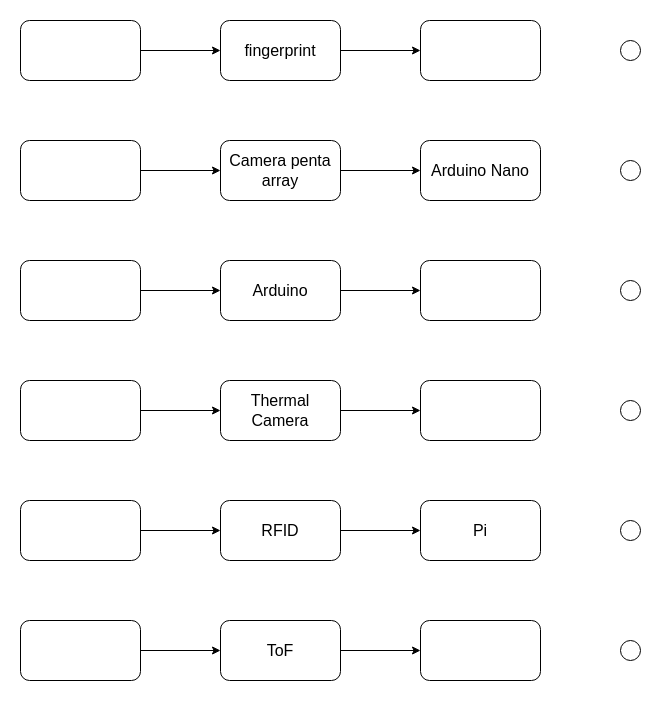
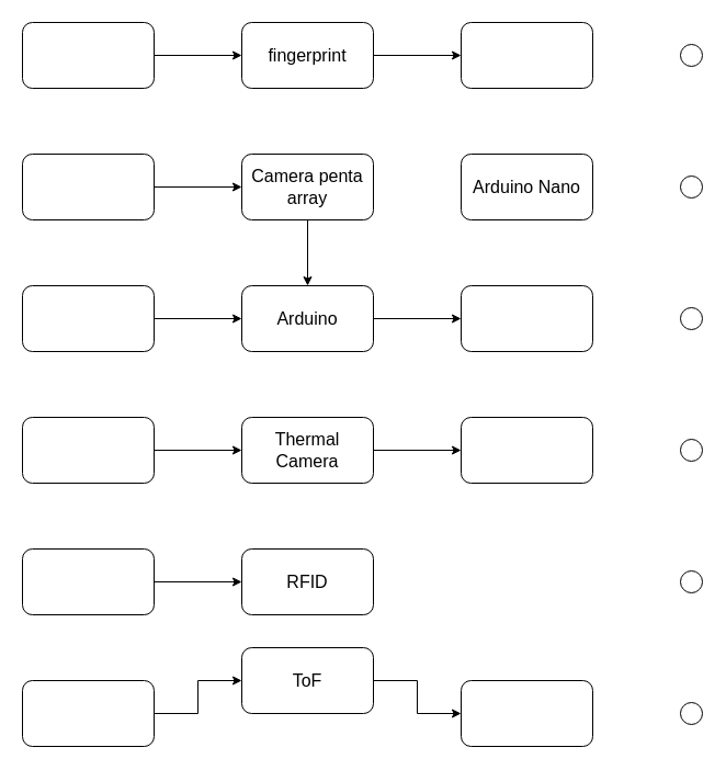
- <mxCell id="5" value="" style="edgeStyle=orthogonalEdgeStyle;rounded=0;orthogonalLoop=1;jettySize=auto;html=1;fontSize=16;" edge="1" parent="1" source="6" target="7"><mxGeometry relative="1" as="geometry" /></mxCell>
+ <mxCell id="5" value="" style="edgeStyle=orthogonalEdgeStyle;rounded=0;orthogonalLoop=1;jettySize=auto;html=1;fontSize=16;" edge="1" parent="1" source="6" target="9"><mxGeometry relative="1" as="geometry" /></mxCell>
- <mxCell id="14" value="" style="edgeStyle=orthogonalEdgeStyle;rounded=0;orthogonalLoop=1;jettySize=auto;html=1;fontSize=16;" edge="1" parent="1" source="15" target="16"><mxGeometry relative="1" as="geometry" /></mxCell>
- <mxCell id="16" value="Pi" style="whiteSpace=wrap;html=1;rounded=1;fontSize=16;" vertex="1" parent="1"><mxGeometry x="420" y="500" width="120" height="60" as="geometry" /></mxCell>
- <mxCell id="18" value="ToF" style="rounded=1;whiteSpace=wrap;html=1;fontSize=16;" vertex="1" parent="1"><mxGeometry x="220" y="620" width="120" height="60" as="geometry" /></mxCell>
+ <mxCell id="18" value="ToF" style="rounded=1;whiteSpace=wrap;html=1;fontSize=16;" vertex="1" parent="1"><mxGeometry x="220" y="590" width="120" height="60" as="geometry" /></mxCell>
